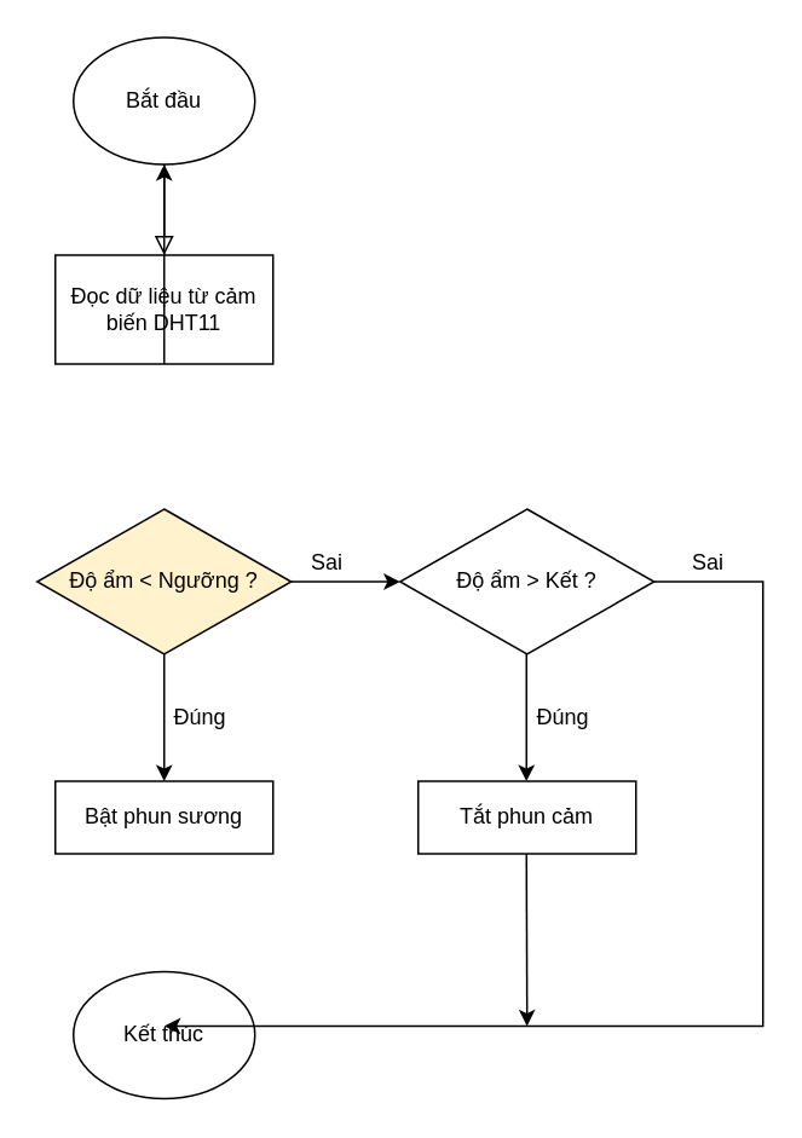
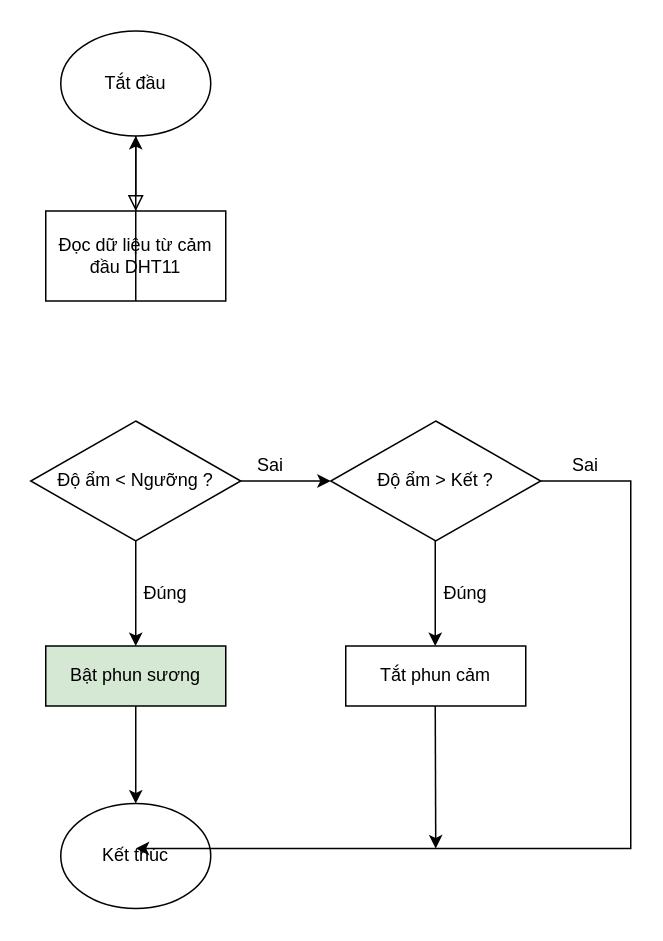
- <mxCell id="3" value="Bắt đầu" style="ellipse;whiteSpace=wrap;html=1;" vertex="1" parent="1"><mxGeometry x="40" y="20" width="100" height="70" as="geometry" /></mxCell>
+ <mxCell id="3" value="Tắt đầu" style="ellipse;whiteSpace=wrap;html=1;" vertex="1" parent="1"><mxGeometry x="40" y="20" width="100" height="70" as="geometry" /></mxCell>
- <mxCell id="12" value="Đọc dữ liệu từ cảm biến DHT11" style="rounded=0;whiteSpace=wrap;html=1;" vertex="1" parent="1"><mxGeometry x="30" y="140" width="120" height="60" as="geometry" /></mxCell>
+ <mxCell id="12" value="Đọc dữ liệu từ cảm đầu DHT11" style="rounded=0;whiteSpace=wrap;html=1;" vertex="1" parent="1"><mxGeometry x="30" y="140" width="120" height="60" as="geometry" /></mxCell>
- <mxCell id="4" value="Độ ẩm &amp;lt; Ngưỡng ?" style="rhombus;whiteSpace=wrap;html=1;fillColor=#fff2cc;" vertex="1" parent="1"><mxGeometry x="20" y="280" width="140" height="80" as="geometry" /></mxCell>
+ <mxCell id="4" value="Độ ẩm &amp;lt; Ngưỡng ?" style="rhombus;whiteSpace=wrap;html=1;" vertex="1" parent="1"><mxGeometry x="20" y="280" width="140" height="80" as="geometry" /></mxCell>
- <mxCell id="8" value="Bật phun sương" style="rounded=0;whiteSpace=wrap;html=1;" vertex="1" parent="1"><mxGeometry x="30" y="430" width="120" height="40" as="geometry" /></mxCell>
+ <mxCell id="8" value="Bật phun sương" style="rounded=0;whiteSpace=wrap;html=1;fillColor=#d5e8d4;" vertex="1" parent="1"><mxGeometry x="30" y="430" width="120" height="40" as="geometry" /></mxCell>
+ <mxCell id="10" value="" style="endArrow=classic;html=1;rounded=0;exitX=0.5;exitY=1;exitDx=0;exitDy=0;entryX=0.5;entryY=0;entryDx=0;entryDy=0;" edge="1" parent="1" source="8" target="11"><mxGeometry width="50" height="50" relative="1" as="geometry"><mxPoint x="210" y="580" as="sourcePoint" /><mxPoint x="90" y="520" as="targetPoint" /></mxGeometry></mxCell>
